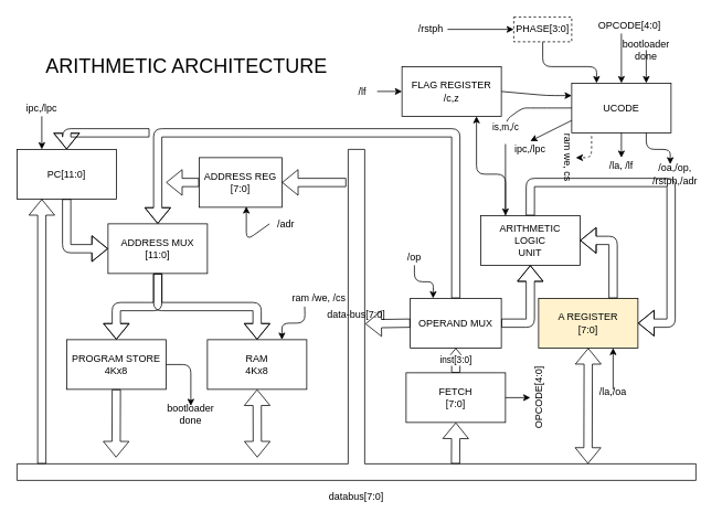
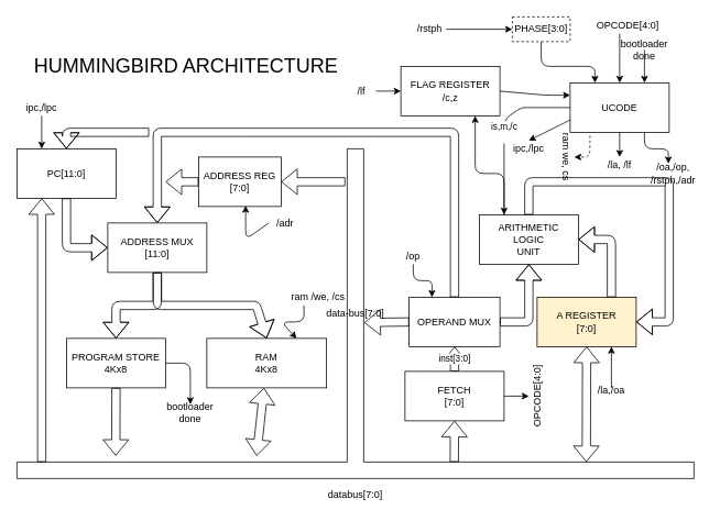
- <mxCell id="66" value="&lt;font style=&quot;font-size: 24px&quot;&gt;ARITHMETIC ARCHITECTURE&lt;/font&gt;" style="text;html=1;strokeColor=none;fillColor=none;align=center;verticalAlign=middle;whiteSpace=wrap;rounded=0;" vertex="1" parent="1"><mxGeometry x="30" y="40" width="390" height="80" as="geometry" /></mxCell>
+ <mxCell id="66" value="&lt;font style=&quot;font-size: 24px&quot;&gt;HUMMINGBIRD ARCHITECTURE&lt;/font&gt;" style="text;html=1;strokeColor=none;fillColor=none;align=center;verticalAlign=middle;whiteSpace=wrap;rounded=0;" vertex="1" parent="1"><mxGeometry x="30" y="40" width="390" height="80" as="geometry" /></mxCell>
- <mxCell id="14" value="&lt;div&gt;RAM&lt;/div&gt;&lt;div&gt;4Kx8&lt;br&gt;&lt;/div&gt;" style="rounded=0;whiteSpace=wrap;html=1;" vertex="1" parent="1"><mxGeometry x="250" y="410" width="120" height="60" as="geometry" /></mxCell>
+ <mxCell id="14" value="&lt;div&gt;RAM&lt;/div&gt;&lt;div&gt;4Kx8&lt;br&gt;&lt;/div&gt;" style="rounded=0;whiteSpace=wrap;html=1;" vertex="1" parent="1"><mxGeometry x="250" y="410" width="145" height="60" as="geometry" /></mxCell>
